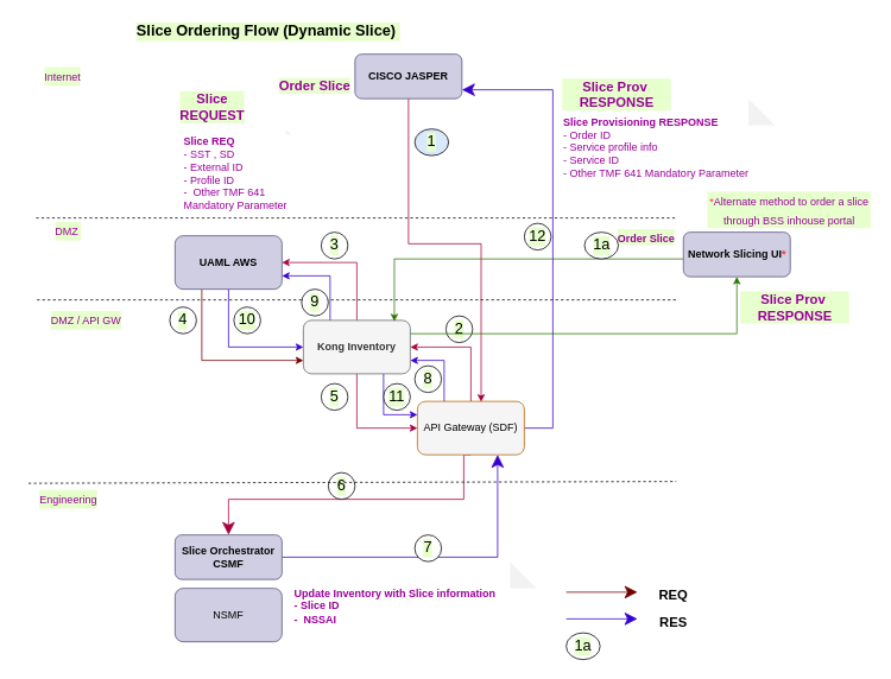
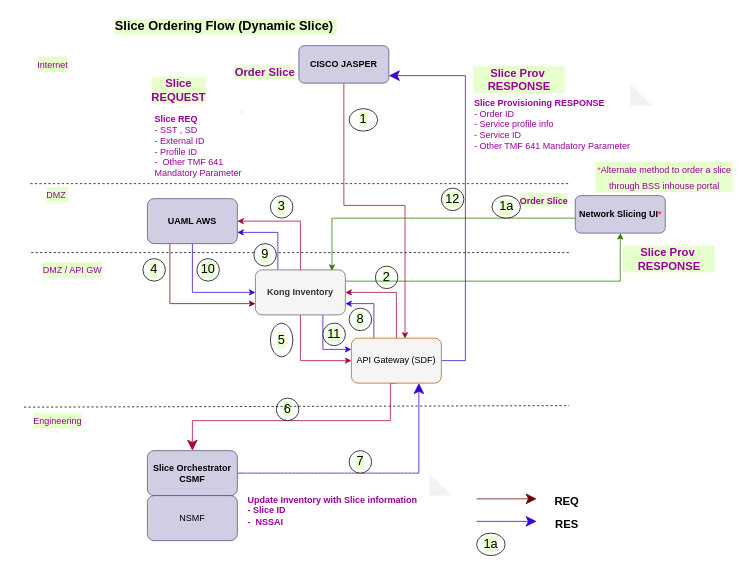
- <mxCell id="18" value="1" style="ellipse;whiteSpace=wrap;html=1;labelBackgroundColor=#E6FFCC;fontSize=17;fillColor=#dae8fc;" vertex="1" parent="1"><mxGeometry x="465" y="144" width="38" height="30" as="geometry" /></mxCell>
+ <mxCell id="18" value="1" style="ellipse;whiteSpace=wrap;html=1;labelBackgroundColor=#E6FFCC;fontSize=17;" vertex="1" parent="1"><mxGeometry x="465" y="144" width="38" height="30" as="geometry" /></mxCell>
- <mxCell id="22" value="5" style="ellipse;whiteSpace=wrap;html=1;labelBackgroundColor=#E6FFCC;fontSize=17;" vertex="1" parent="1"><mxGeometry x="360" y="430" width="30" height="30" as="geometry" /></mxCell>
+ <mxCell id="22" value="5" style="ellipse;whiteSpace=wrap;html=1;labelBackgroundColor=#E6FFCC;fontSize=17;" vertex="1" parent="1"><mxGeometry x="360" y="430" width="30" height="45" as="geometry" /></mxCell>
- <mxCell id="15" value="Slice Orchestrator CSMF" style="rounded=1;whiteSpace=wrap;html=1;fillColor=#d0cee2;strokeColor=#56517e;fontStyle=1" vertex="1" parent="1"><mxGeometry x="196" y="600" width="120" height="50" as="geometry" /></mxCell>
+ <mxCell id="15" value="Slice Orchestrator CSMF" style="rounded=1;whiteSpace=wrap;html=1;fillColor=#d0cee2;strokeColor=#56517e;fontStyle=1" vertex="1" parent="1"><mxGeometry x="196" y="600" width="120" height="60" as="geometry" /></mxCell>
